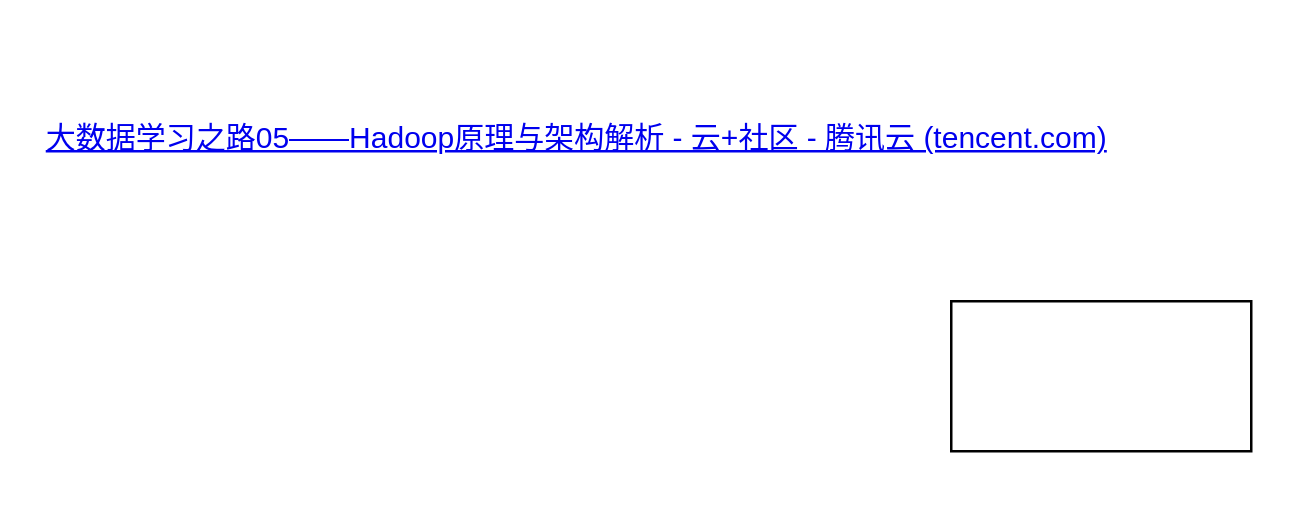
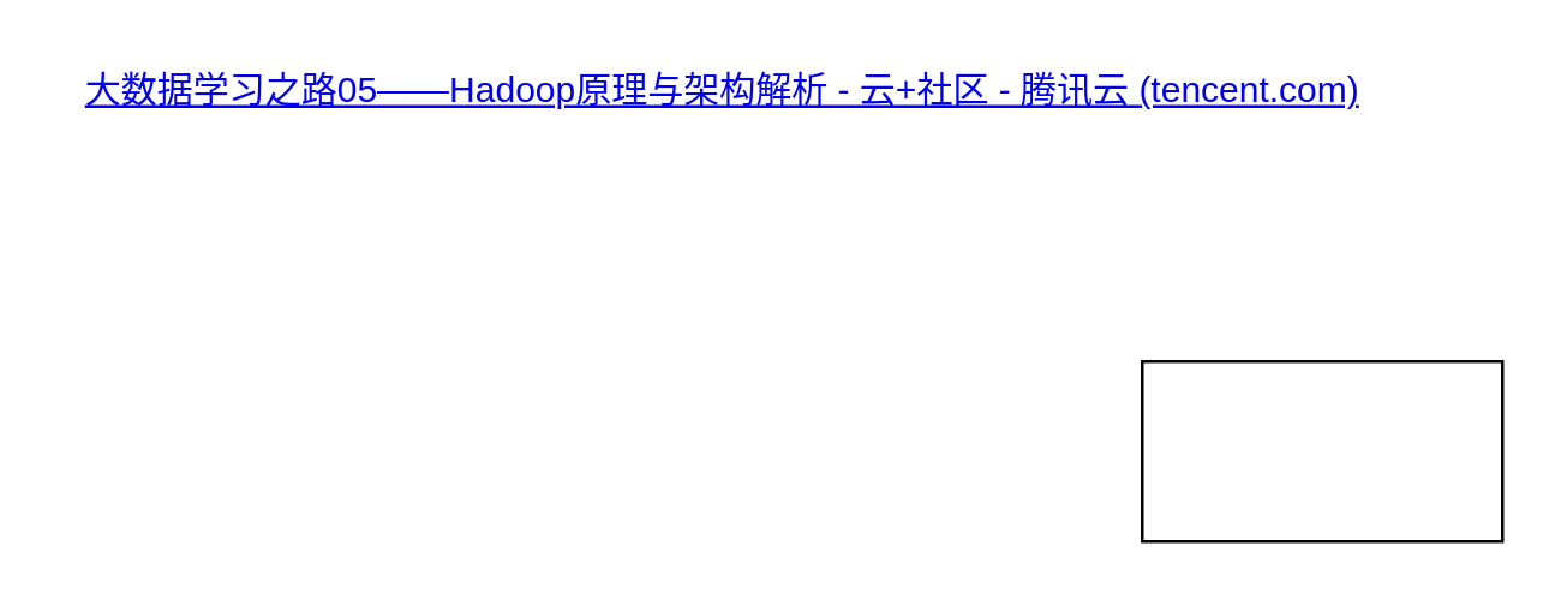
- <mxCell id="3" value="&lt;a href=&quot;https://cloud.tencent.com/developer/article/1431491&quot;&gt;大数据学习之路05——Hadoop原理与架构解析 - 云+社区 - 腾讯云 (tencent.com)&lt;/a&gt;" style="text;html=1;align=center;verticalAlign=middle;resizable=0;points=[];autosize=1;strokeColor=none;" vertex="1" parent="1"><mxGeometry x="10" y="45" width="440" height="20" as="geometry" /></mxCell>
+ <mxCell id="3" value="&lt;a href=&quot;https://cloud.tencent.com/developer/article/1431491&quot;&gt;大数据学习之路05——Hadoop原理与架构解析 - 云+社区 - 腾讯云 (tencent.com)&lt;/a&gt;" style="text;html=1;align=center;verticalAlign=middle;resizable=0;points=[];autosize=1;strokeColor=none;" vertex="1" parent="1"><mxGeometry x="20" y="20" width="440" height="20" as="geometry" /></mxCell>
